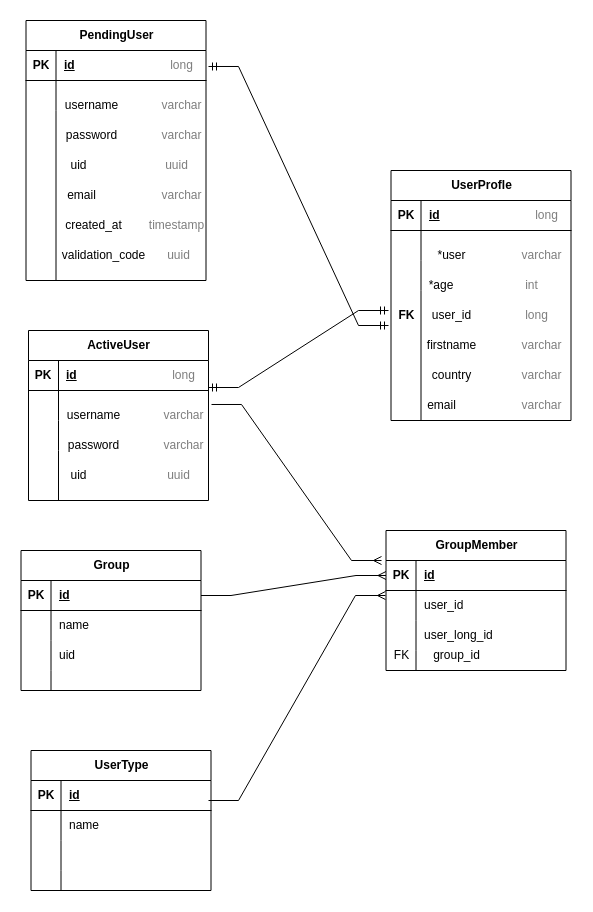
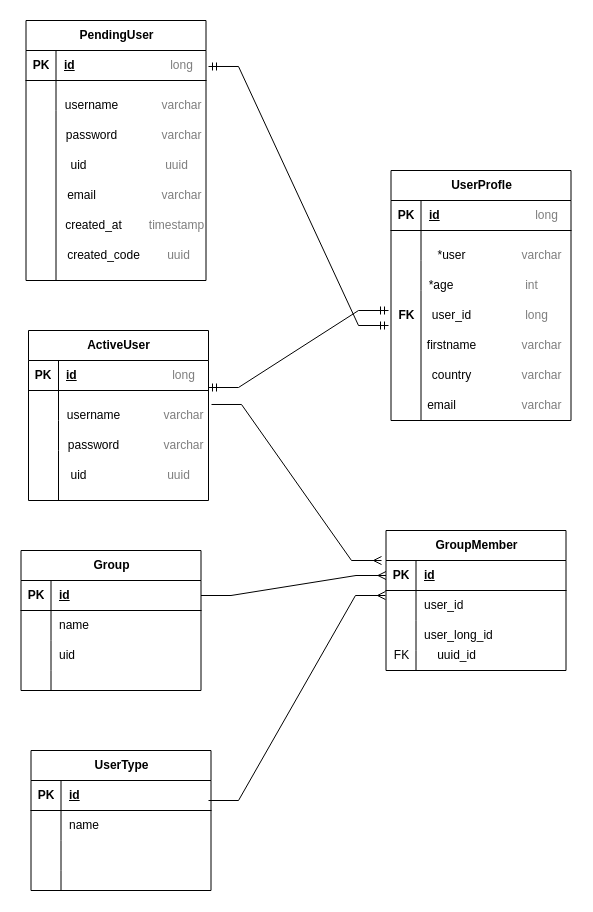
- <mxCell id="72" value="validation_code" style="text;html=1;align=center;verticalAlign=middle;resizable=0;points=[];autosize=1;strokeColor=none;fillColor=none;" vertex="1" parent="1"><mxGeometry x="48" y="240" width="110" height="30" as="geometry" /></mxCell>
+ <mxCell id="72" value="created_code" style="text;html=1;align=center;verticalAlign=middle;resizable=0;points=[];autosize=1;strokeColor=none;fillColor=none;" vertex="1" parent="1"><mxGeometry x="48" y="240" width="110" height="30" as="geometry" /></mxCell>
- <mxCell id="100" value="group_id" style="text;html=1;align=center;verticalAlign=middle;resizable=0;points=[];autosize=1;strokeColor=none;fillColor=none;" vertex="1" parent="1"><mxGeometry x="420.5" y="640" width="70" height="30" as="geometry" /></mxCell>
+ <mxCell id="100" value="uuid_id" style="text;html=1;align=center;verticalAlign=middle;resizable=0;points=[];autosize=1;strokeColor=none;fillColor=none;" vertex="1" parent="1"><mxGeometry x="420.5" y="640" width="70" height="30" as="geometry" /></mxCell>
